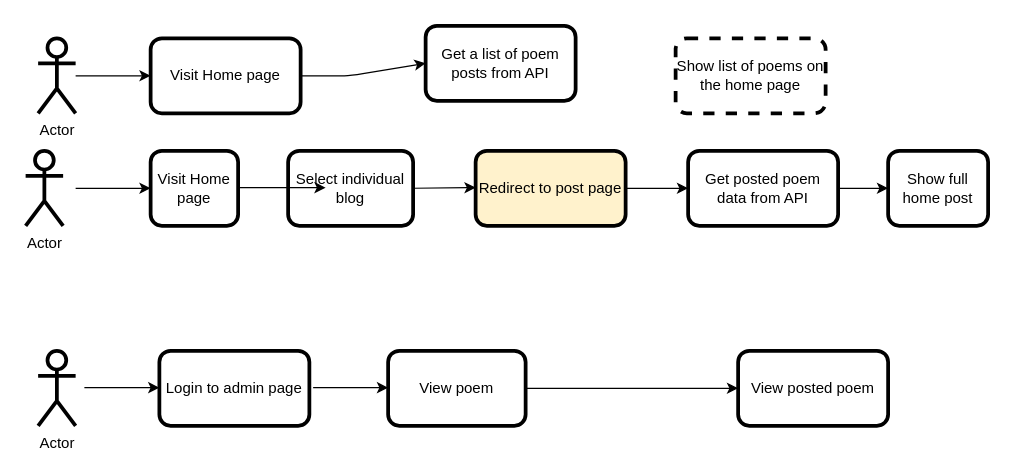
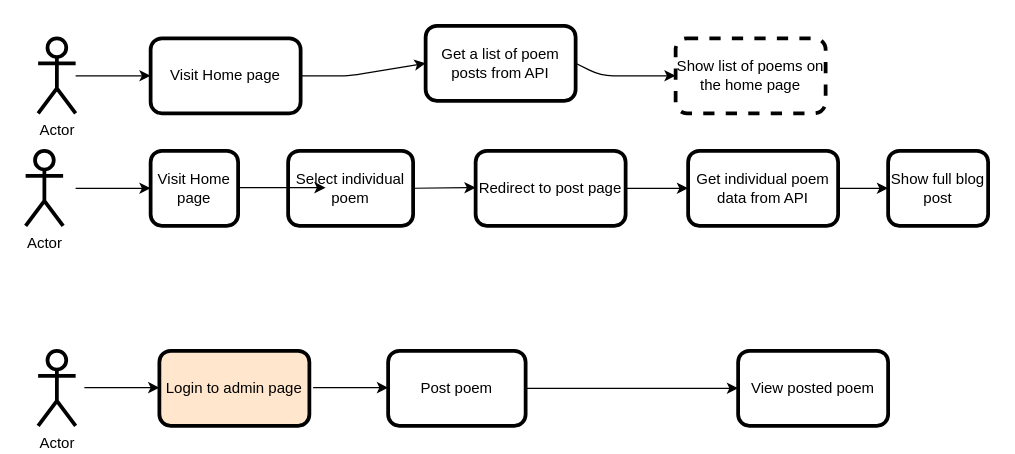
+ <mxCell id="8" value="" style="endArrow=classic;html=1;entryX=0;entryY=0.5;entryDx=0;entryDy=0;exitX=1;exitY=0.5;exitDx=0;exitDy=0;" parent="1" source="3" target="5" edge="1"><mxGeometry width="50" height="50" relative="1" as="geometry"><mxPoint x="448" y="125" as="sourcePoint" /><mxPoint x="498" y="75" as="targetPoint" /><Array as="points"><mxPoint x="480" y="60" /></Array></mxGeometry></mxCell>
- <mxCell id="16" value="Select individual blog" style="rounded=1;whiteSpace=wrap;html=1;strokeWidth=3;" parent="1" vertex="1"><mxGeometry x="230" y="120" width="100" height="60" as="geometry" /></mxCell>
+ <mxCell id="16" value="Select individual poem" style="rounded=1;whiteSpace=wrap;html=1;strokeWidth=3;" parent="1" vertex="1"><mxGeometry x="230" y="120" width="100" height="60" as="geometry" /></mxCell>
- <mxCell id="18" value="Redirect to post page" style="rounded=1;whiteSpace=wrap;html=1;strokeWidth=3;fillColor=#fff2cc;" parent="1" vertex="1"><mxGeometry x="380" y="120" width="120" height="60" as="geometry" /></mxCell>
+ <mxCell id="18" value="Redirect to post page" style="rounded=1;whiteSpace=wrap;html=1;strokeWidth=3;" parent="1" vertex="1"><mxGeometry x="380" y="120" width="120" height="60" as="geometry" /></mxCell>
- <mxCell id="21" value="Get posted poem data from API" style="rounded=1;whiteSpace=wrap;html=1;strokeWidth=3;" parent="1" vertex="1"><mxGeometry x="550" y="120" width="120" height="60" as="geometry" /></mxCell>
+ <mxCell id="21" value="Get individual poem data from API" style="rounded=1;whiteSpace=wrap;html=1;strokeWidth=3;" parent="1" vertex="1"><mxGeometry x="550" y="120" width="120" height="60" as="geometry" /></mxCell>
- <mxCell id="22" value="Show full home post" style="rounded=1;whiteSpace=wrap;html=1;strokeWidth=3;" parent="1" vertex="1"><mxGeometry x="710" y="120" width="80" height="60" as="geometry" /></mxCell>
+ <mxCell id="22" value="Show full blog post" style="rounded=1;whiteSpace=wrap;html=1;strokeWidth=3;" parent="1" vertex="1"><mxGeometry x="710" y="120" width="80" height="60" as="geometry" /></mxCell>
- <mxCell id="10" value="Login to admin page" style="rounded=1;whiteSpace=wrap;html=1;strokeWidth=3;" parent="1" vertex="1"><mxGeometry x="127" y="280" width="120" height="60" as="geometry" /></mxCell>
+ <mxCell id="10" value="Login to admin page" style="rounded=1;whiteSpace=wrap;html=1;strokeWidth=3;fillColor=#ffe6cc;" parent="1" vertex="1"><mxGeometry x="127" y="280" width="120" height="60" as="geometry" /></mxCell>
- <mxCell id="11" value="View poem" style="rounded=1;whiteSpace=wrap;html=1;strokeWidth=3;" parent="1" vertex="1"><mxGeometry x="310" y="280" width="110" height="60" as="geometry" /></mxCell>
+ <mxCell id="11" value="Post poem" style="rounded=1;whiteSpace=wrap;html=1;strokeWidth=3;" parent="1" vertex="1"><mxGeometry x="310" y="280" width="110" height="60" as="geometry" /></mxCell>
